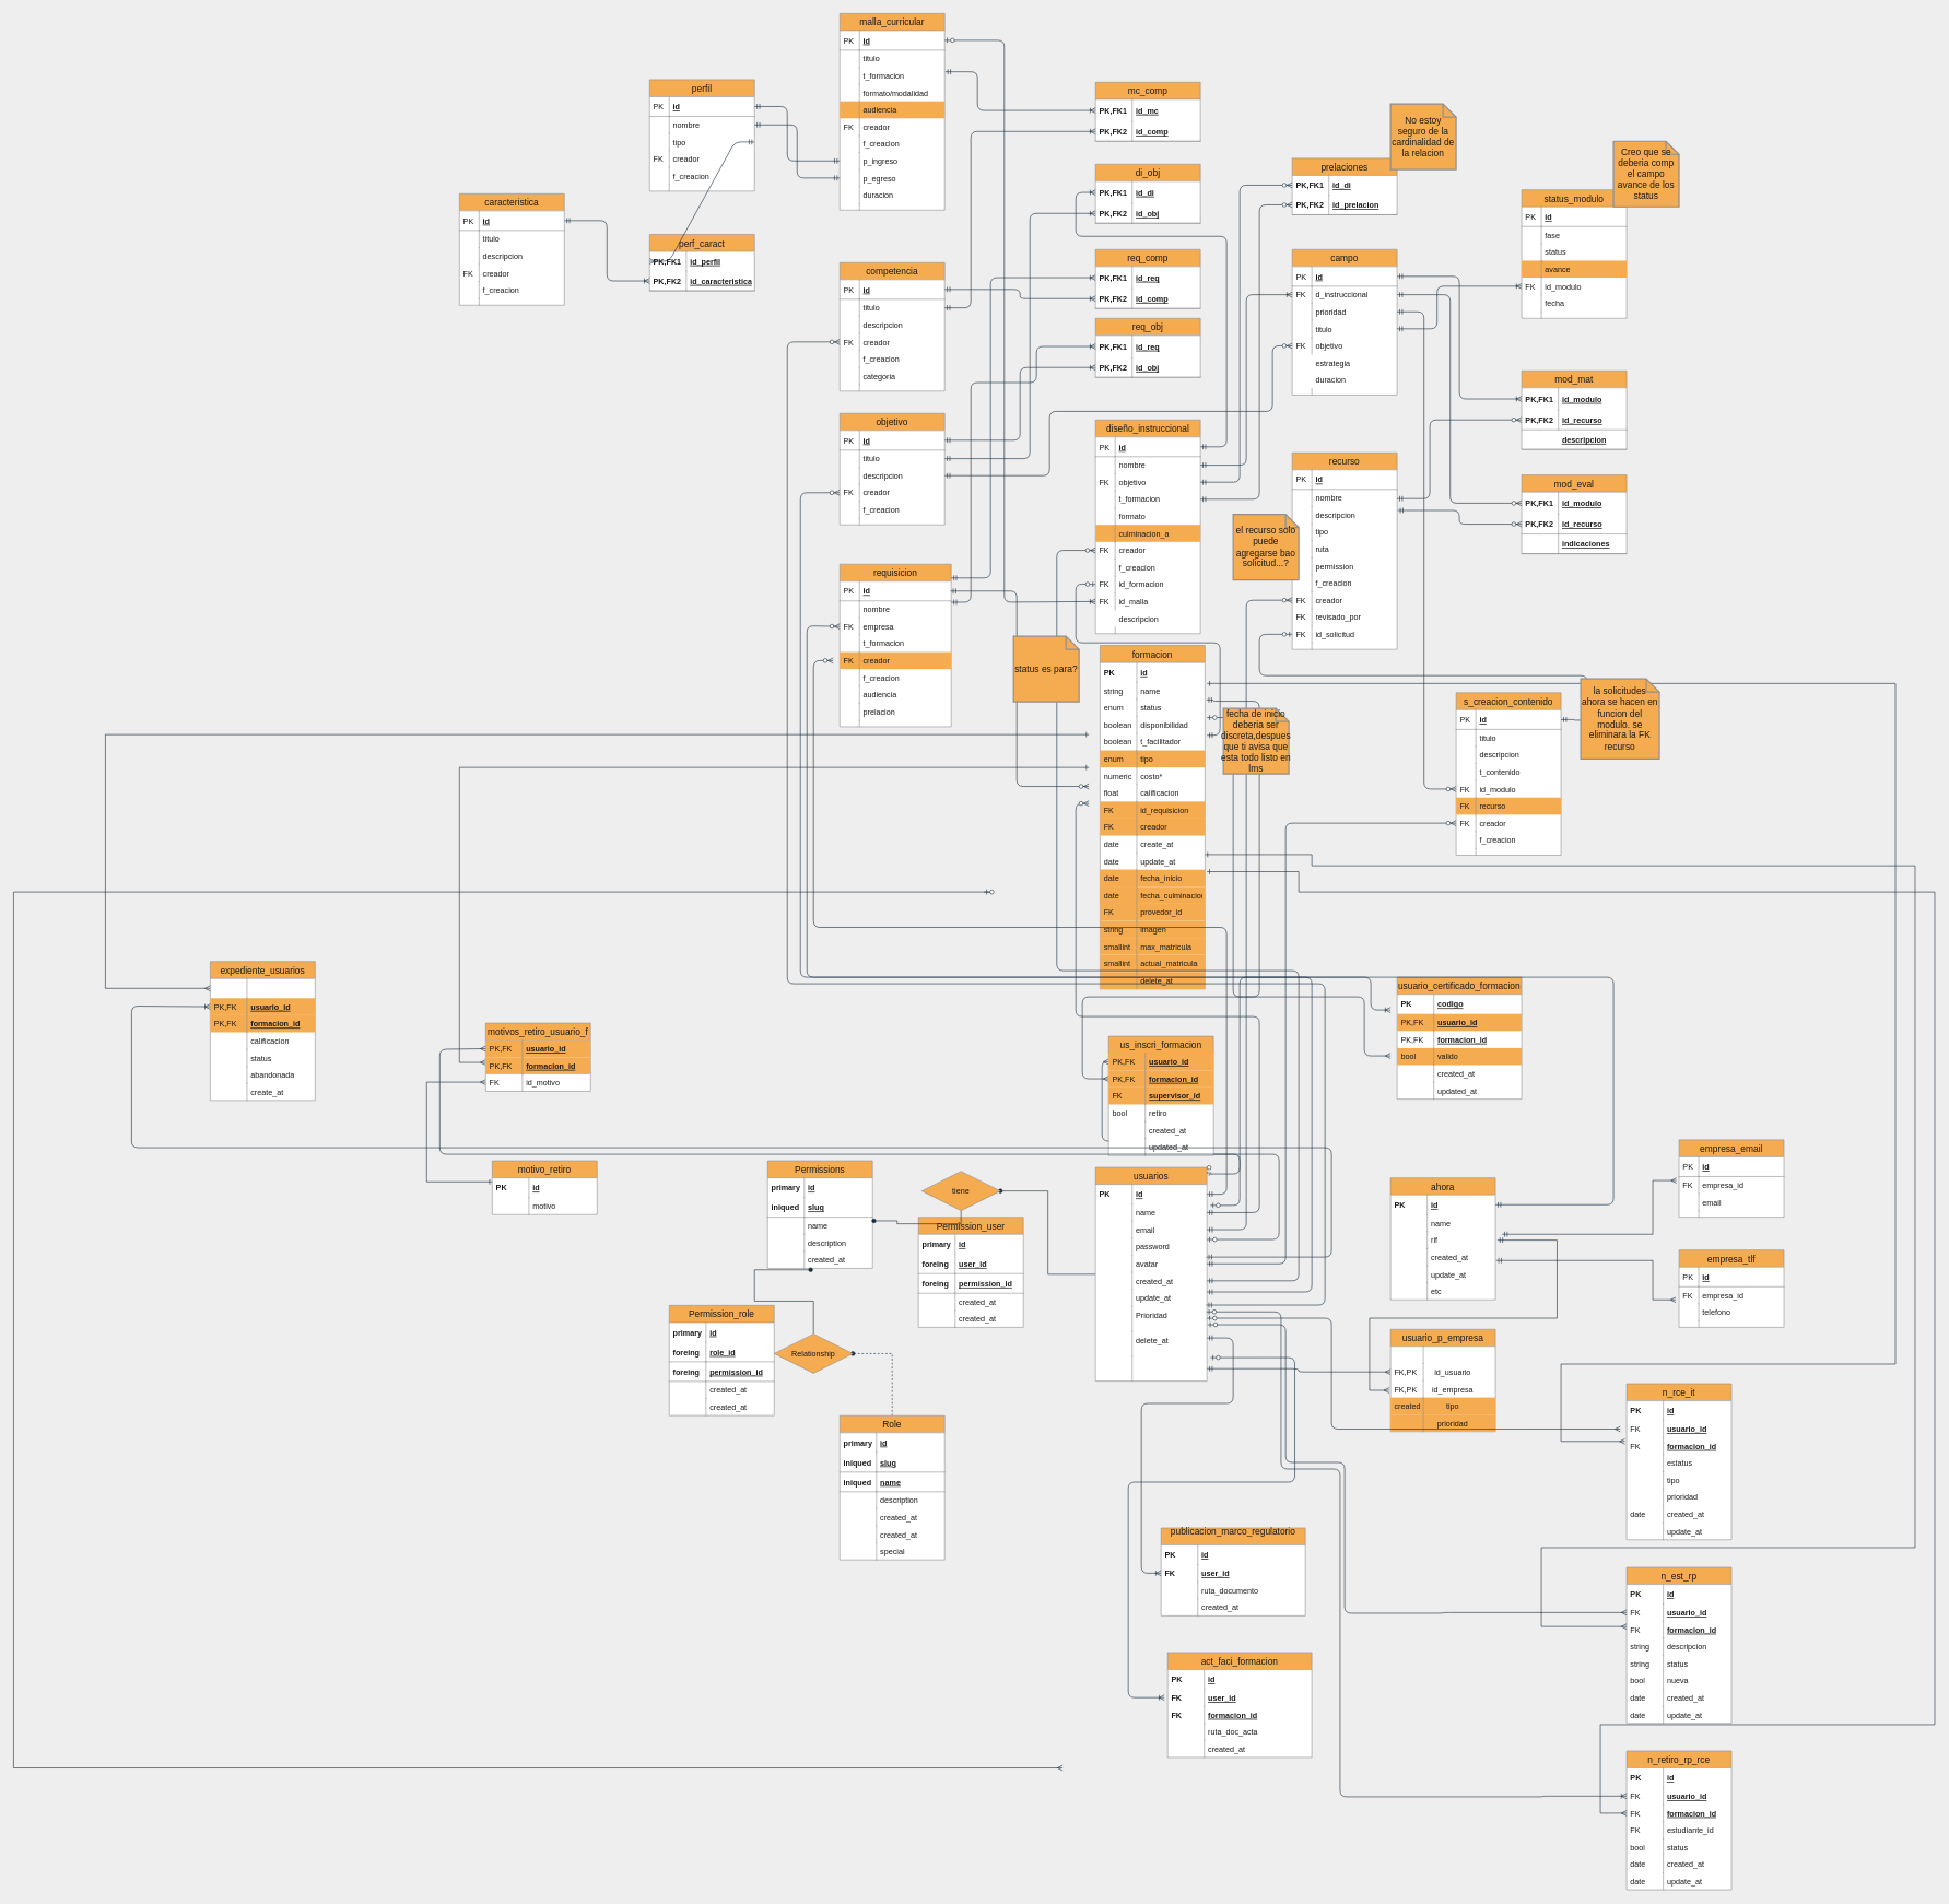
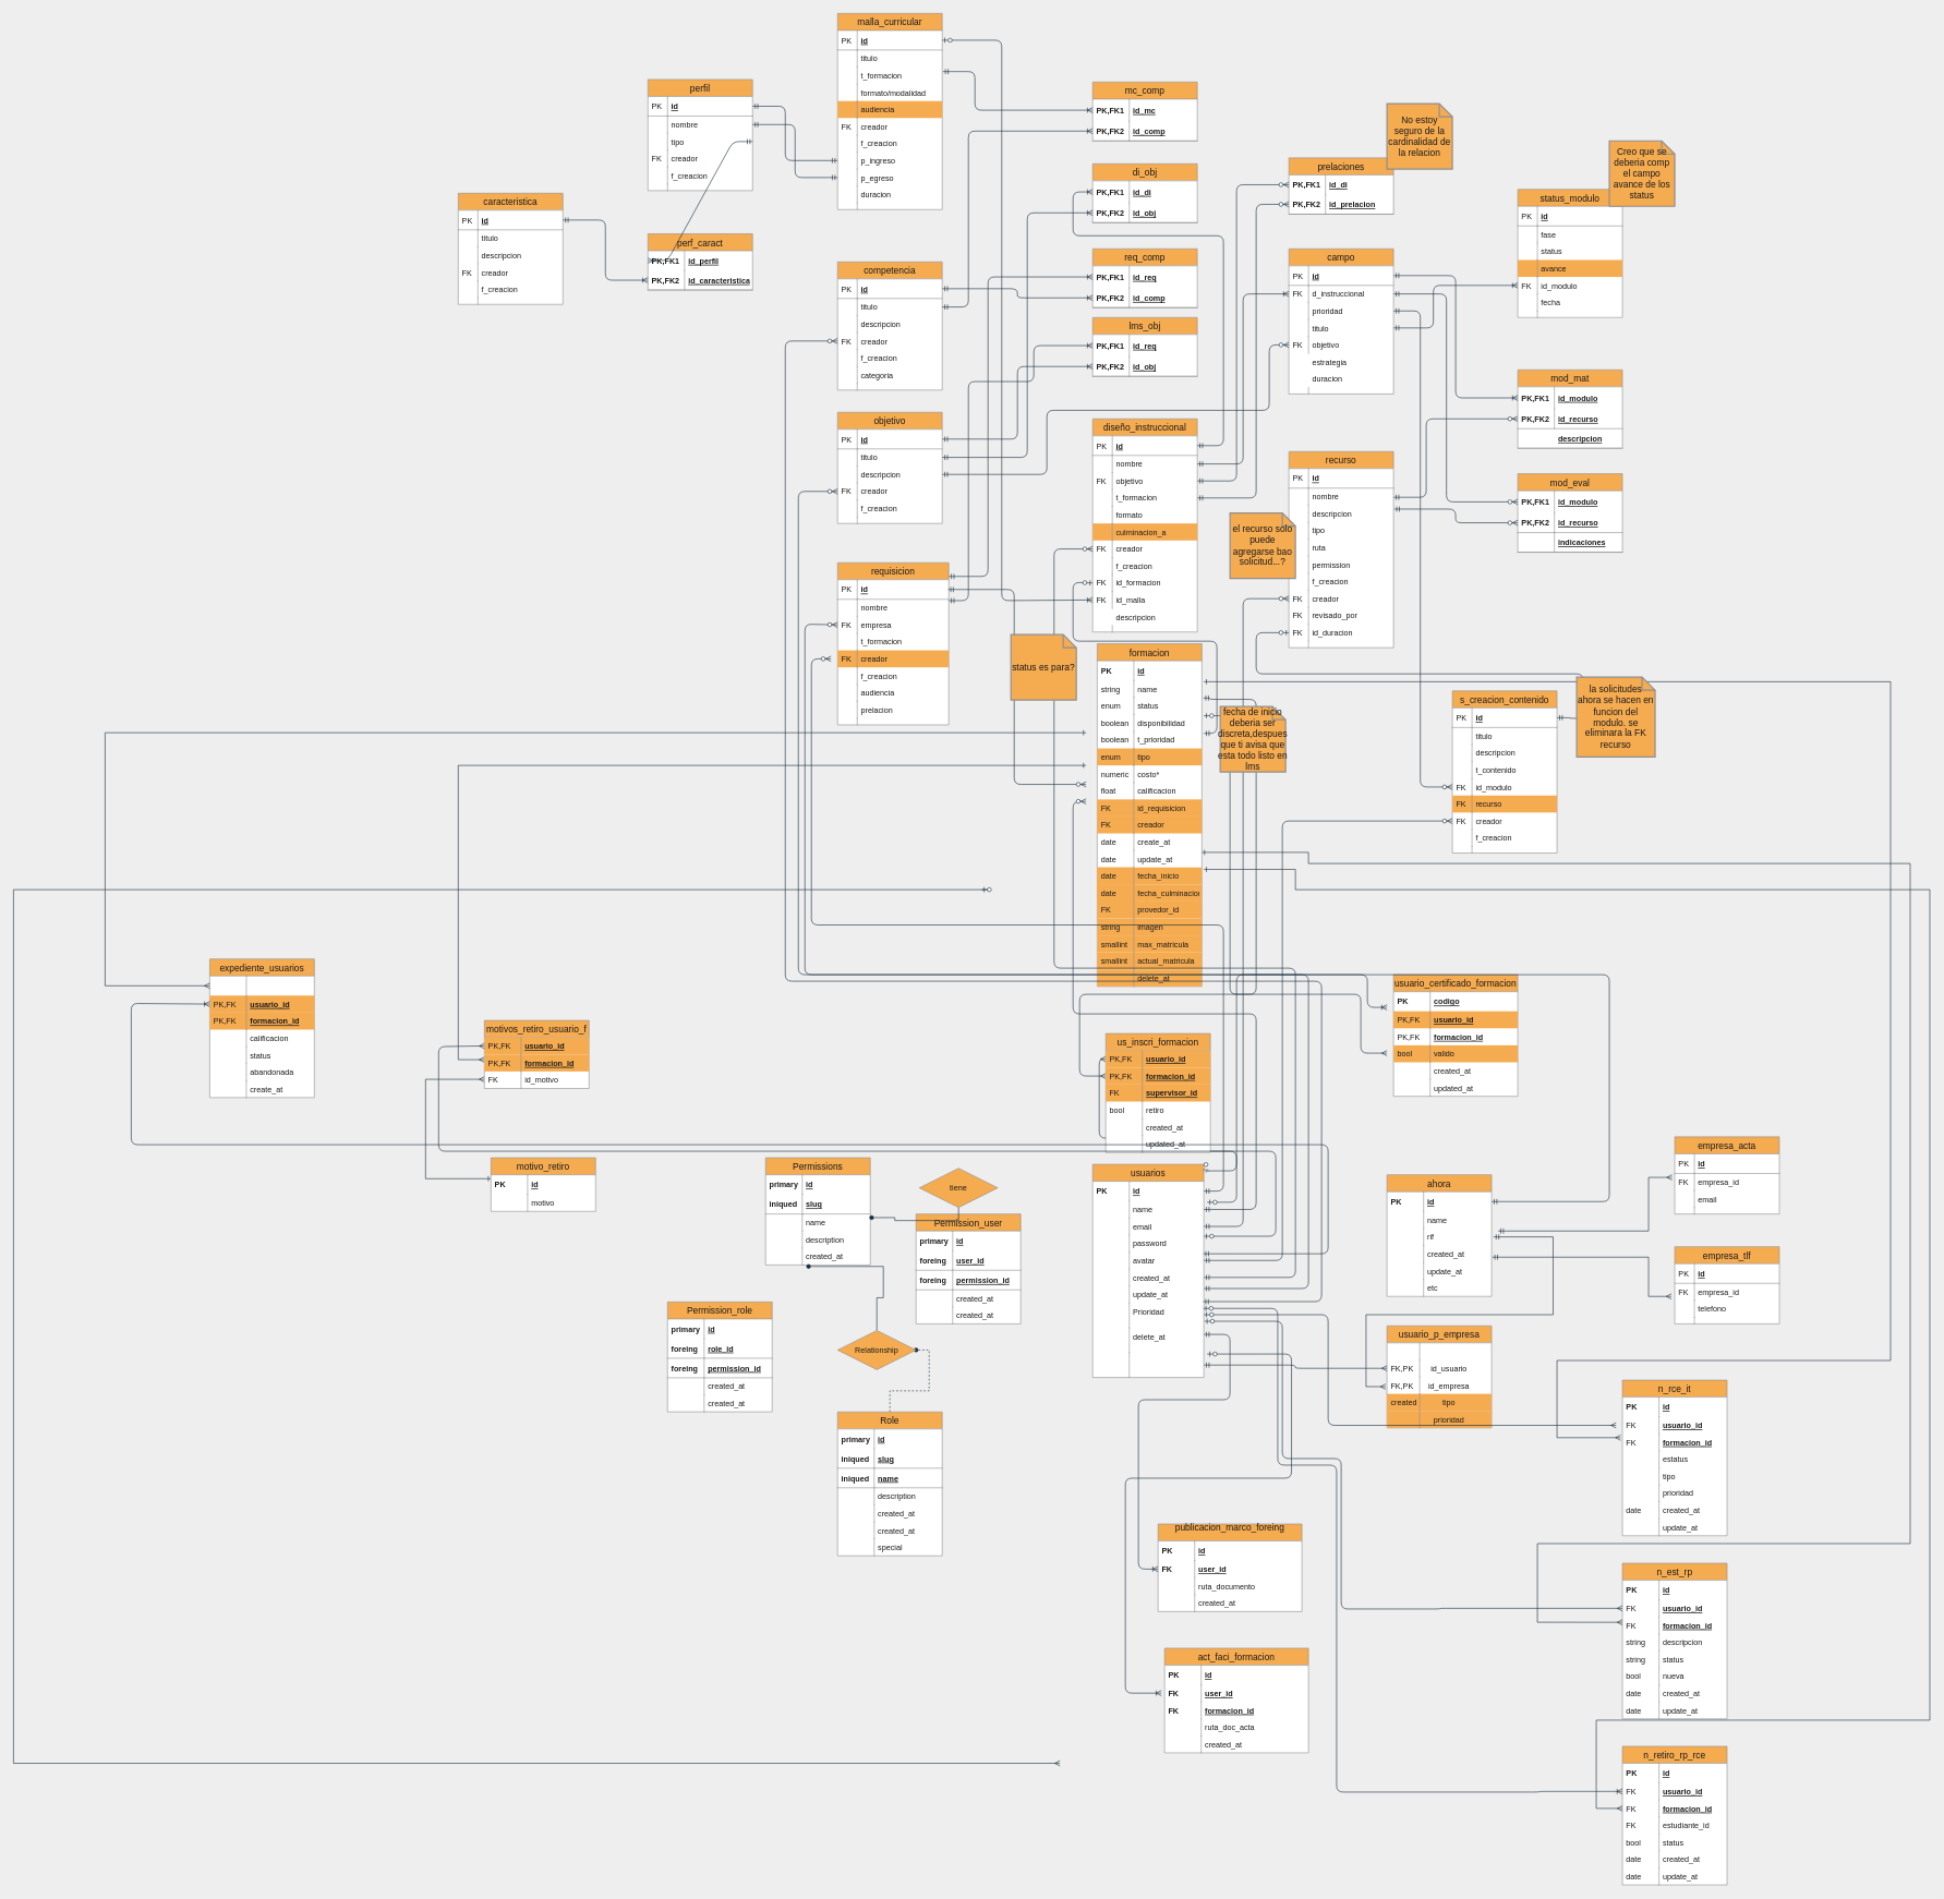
- <mxCell id="278" value="req_obj" style="swimlane;fontStyle=0;childLayout=stackLayout;horizontal=1;startSize=26;fillColor=#F5AB50;horizontalStack=0;resizeParent=1;resizeParentMax=0;resizeLast=0;collapsible=1;marginBottom=0;swimlaneFillColor=#ffffff;align=center;fontSize=14;strokeColor=#909090;fontColor=#1A1A1A;" parent="1" vertex="1"><mxGeometry x="1670" y="485" width="160" height="90" as="geometry" /></mxCell>
+ <mxCell id="278" value="lms_obj" style="swimlane;fontStyle=0;childLayout=stackLayout;horizontal=1;startSize=26;fillColor=#F5AB50;horizontalStack=0;resizeParent=1;resizeParentMax=0;resizeLast=0;collapsible=1;marginBottom=0;swimlaneFillColor=#ffffff;align=center;fontSize=14;strokeColor=#909090;fontColor=#1A1A1A;" parent="1" vertex="1"><mxGeometry x="1670" y="485" width="160" height="90" as="geometry" /></mxCell>
- <mxCell id="381" value="id_solicitud" style="shape=partialRectangle;top=0;left=0;right=0;bottom=0;align=left;verticalAlign=top;fillColor=none;spacingLeft=34;spacingRight=4;overflow=hidden;rotatable=0;points=[[0,0.5],[1,0.5]];portConstraint=eastwest;dropTarget=0;fontSize=12;strokeColor=#909090;fontColor=#1A1A1A;" parent="361" vertex="1"><mxGeometry y="264" width="160" height="26" as="geometry" /></mxCell>
+ <mxCell id="381" value="id_duracion" style="shape=partialRectangle;top=0;left=0;right=0;bottom=0;align=left;verticalAlign=top;fillColor=none;spacingLeft=34;spacingRight=4;overflow=hidden;rotatable=0;points=[[0,0.5],[1,0.5]];portConstraint=eastwest;dropTarget=0;fontSize=12;strokeColor=#909090;fontColor=#1A1A1A;" parent="361" vertex="1"><mxGeometry y="264" width="160" height="26" as="geometry" /></mxCell>
- <mxCell id="128" value="t_facilitador" style="shape=partialRectangle;top=0;left=0;right=0;bottom=0;align=left;verticalAlign=top;fillColor=none;spacingLeft=60;spacingRight=4;overflow=hidden;rotatable=0;points=[[0,0.5],[1,0.5]];portConstraint=eastwest;dropTarget=0;fontSize=12;strokeColor=#909090;fontColor=#1A1A1A;" parent="119" vertex="1"><mxGeometry y="134" width="160" height="26" as="geometry" /></mxCell>
+ <mxCell id="128" value="t_prioridad" style="shape=partialRectangle;top=0;left=0;right=0;bottom=0;align=left;verticalAlign=top;fillColor=none;spacingLeft=60;spacingRight=4;overflow=hidden;rotatable=0;points=[[0,0.5],[1,0.5]];portConstraint=eastwest;dropTarget=0;fontSize=12;strokeColor=#909090;fontColor=#1A1A1A;" parent="119" vertex="1"><mxGeometry y="134" width="160" height="26" as="geometry" /></mxCell>
- <mxCell id="215" value="empresa_email" style="swimlane;fontStyle=0;childLayout=stackLayout;horizontal=1;startSize=26;fillColor=#F5AB50;horizontalStack=0;resizeParent=1;resizeParentMax=0;resizeLast=0;collapsible=1;marginBottom=0;swimlaneFillColor=#ffffff;align=center;fontSize=14;strokeColor=#909090;fontColor=#1A1A1A;" parent="1" vertex="1"><mxGeometry x="2560" y="1738" width="160" height="118" as="geometry" /></mxCell>
+ <mxCell id="215" value="empresa_acta" style="swimlane;fontStyle=0;childLayout=stackLayout;horizontal=1;startSize=26;fillColor=#F5AB50;horizontalStack=0;resizeParent=1;resizeParentMax=0;resizeLast=0;collapsible=1;marginBottom=0;swimlaneFillColor=#ffffff;align=center;fontSize=14;strokeColor=#909090;fontColor=#1A1A1A;" parent="1" vertex="1"><mxGeometry x="2560" y="1738" width="160" height="118" as="geometry" /></mxCell>
- <mxCell id="2" style="edgeStyle=orthogonalEdgeStyle;rounded=0;orthogonalLoop=1;jettySize=auto;html=1;entryX=1;entryY=0.5;entryDx=0;entryDy=0;endArrow=oval;endFill=1;strokeColor=#182E3E;fontColor=#1A1A1A;labelBackgroundColor=#EEEEEE;" parent="1" source="4" target="105" edge="1"><mxGeometry relative="1" as="geometry" /></mxCell>
- <mxCell id="107" value="Relationship" style="shape=rhombus;perimeter=rhombusPerimeter;whiteSpace=wrap;html=1;align=center;fillColor=#F5AB50;strokeColor=#909090;fontColor=#1A1A1A;" parent="1" vertex="1"><mxGeometry x="1180" y="2034" width="120" height="60" as="geometry" /></mxCell>
+ <mxCell id="107" value="Relationship" style="shape=rhombus;perimeter=rhombusPerimeter;whiteSpace=wrap;html=1;align=center;fillColor=#F5AB50;strokeColor=#909090;fontColor=#1A1A1A;" parent="1" vertex="1"><mxGeometry x="1280" y="2034" width="120" height="60" as="geometry" /></mxCell>
- <mxCell id="108" value="publicacion_marco_regulatorio&#10;" style="swimlane;fontStyle=0;childLayout=stackLayout;horizontal=1;startSize=26;fillColor=#F5AB50;horizontalStack=0;resizeParent=1;resizeParentMax=0;resizeLast=0;collapsible=1;marginBottom=0;swimlaneFillColor=#ffffff;align=center;fontSize=14;strokeColor=#909090;fontColor=#1A1A1A;" parent="1" vertex="1"><mxGeometry x="1770" y="2330" width="220" height="134" as="geometry" /></mxCell>
+ <mxCell id="108" value="publicacion_marco_foreing&#10;" style="swimlane;fontStyle=0;childLayout=stackLayout;horizontal=1;startSize=26;fillColor=#F5AB50;horizontalStack=0;resizeParent=1;resizeParentMax=0;resizeLast=0;collapsible=1;marginBottom=0;swimlaneFillColor=#ffffff;align=center;fontSize=14;strokeColor=#909090;fontColor=#1A1A1A;" parent="1" vertex="1"><mxGeometry x="1770" y="2330" width="220" height="134" as="geometry" /></mxCell>
